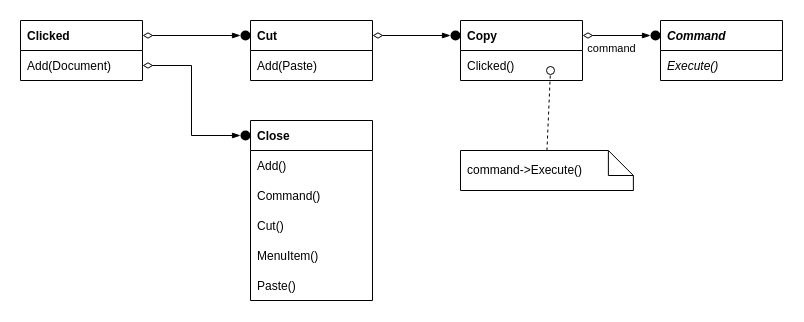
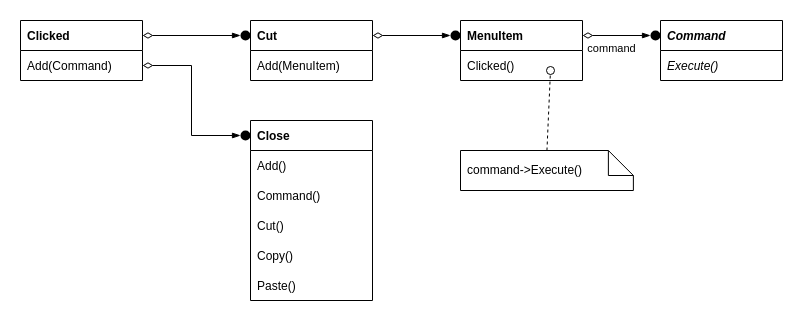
- <mxCell id="12" value="Copy" style="swimlane;fontStyle=1;childLayout=stackLayout;horizontal=1;startSize=30;fillColor=none;horizontalStack=0;resizeParent=1;resizeParentMax=0;resizeLast=0;collapsible=0;marginBottom=0;fontSize=12;swimlaneHead=1;swimlaneBody=1;connectable=1;allowArrows=1;dropTarget=1;align=left;spacingLeft=5;" vertex="1" parent="1"><mxGeometry x="460" y="20" width="122" height="60" as="geometry"><mxRectangle x="245" y="370" width="90" height="26" as="alternateBounds" /></mxGeometry></mxCell>
+ <mxCell id="12" value="MenuItem" style="swimlane;fontStyle=1;childLayout=stackLayout;horizontal=1;startSize=30;fillColor=none;horizontalStack=0;resizeParent=1;resizeParentMax=0;resizeLast=0;collapsible=0;marginBottom=0;fontSize=12;swimlaneHead=1;swimlaneBody=1;connectable=1;allowArrows=1;dropTarget=1;align=left;spacingLeft=5;" vertex="1" parent="1"><mxGeometry x="460" y="20" width="122" height="60" as="geometry"><mxRectangle x="245" y="370" width="90" height="26" as="alternateBounds" /></mxGeometry></mxCell>
- <mxCell id="3" value="Add(Document)" style="text;strokeColor=none;fillColor=none;align=left;verticalAlign=middle;spacingLeft=5;spacingRight=4;overflow=hidden;rotatable=0;points=[[0,0.5],[1,0.5]];portConstraint=eastwest;fontSize=12;fontStyle=0;connectable=0;" vertex="1" parent="2"><mxGeometry y="30" width="122" height="30" as="geometry" /></mxCell>
+ <mxCell id="3" value="Add(Command)" style="text;strokeColor=none;fillColor=none;align=left;verticalAlign=middle;spacingLeft=5;spacingRight=4;overflow=hidden;rotatable=0;points=[[0,0.5],[1,0.5]];portConstraint=eastwest;fontSize=12;fontStyle=0;connectable=0;" vertex="1" parent="2"><mxGeometry y="30" width="122" height="30" as="geometry" /></mxCell>
- <mxCell id="5" value="Add(Paste)" style="text;strokeColor=none;fillColor=none;align=left;verticalAlign=middle;spacingLeft=5;spacingRight=4;overflow=hidden;rotatable=0;points=[[0,0.5],[1,0.5]];portConstraint=eastwest;fontSize=12;fontStyle=0;connectable=0;" vertex="1" parent="4"><mxGeometry y="30" width="122" height="30" as="geometry" /></mxCell>
+ <mxCell id="5" value="Add(MenuItem)" style="text;strokeColor=none;fillColor=none;align=left;verticalAlign=middle;spacingLeft=5;spacingRight=4;overflow=hidden;rotatable=0;points=[[0,0.5],[1,0.5]];portConstraint=eastwest;fontSize=12;fontStyle=0;connectable=0;" vertex="1" parent="4"><mxGeometry y="30" width="122" height="30" as="geometry" /></mxCell>
- <mxCell id="10" value="MenuItem()" style="text;strokeColor=none;fillColor=none;align=left;verticalAlign=middle;spacingLeft=5;spacingRight=4;overflow=hidden;rotatable=0;points=[[0,0.5],[1,0.5]];portConstraint=eastwest;fontSize=12;fontStyle=0;connectable=0;" vertex="1" parent="6"><mxGeometry y="120" width="122" height="30" as="geometry" /></mxCell>
+ <mxCell id="10" value="Copy()" style="text;strokeColor=none;fillColor=none;align=left;verticalAlign=middle;spacingLeft=5;spacingRight=4;overflow=hidden;rotatable=0;points=[[0,0.5],[1,0.5]];portConstraint=eastwest;fontSize=12;fontStyle=0;connectable=0;" vertex="1" parent="6"><mxGeometry y="120" width="122" height="30" as="geometry" /></mxCell>
